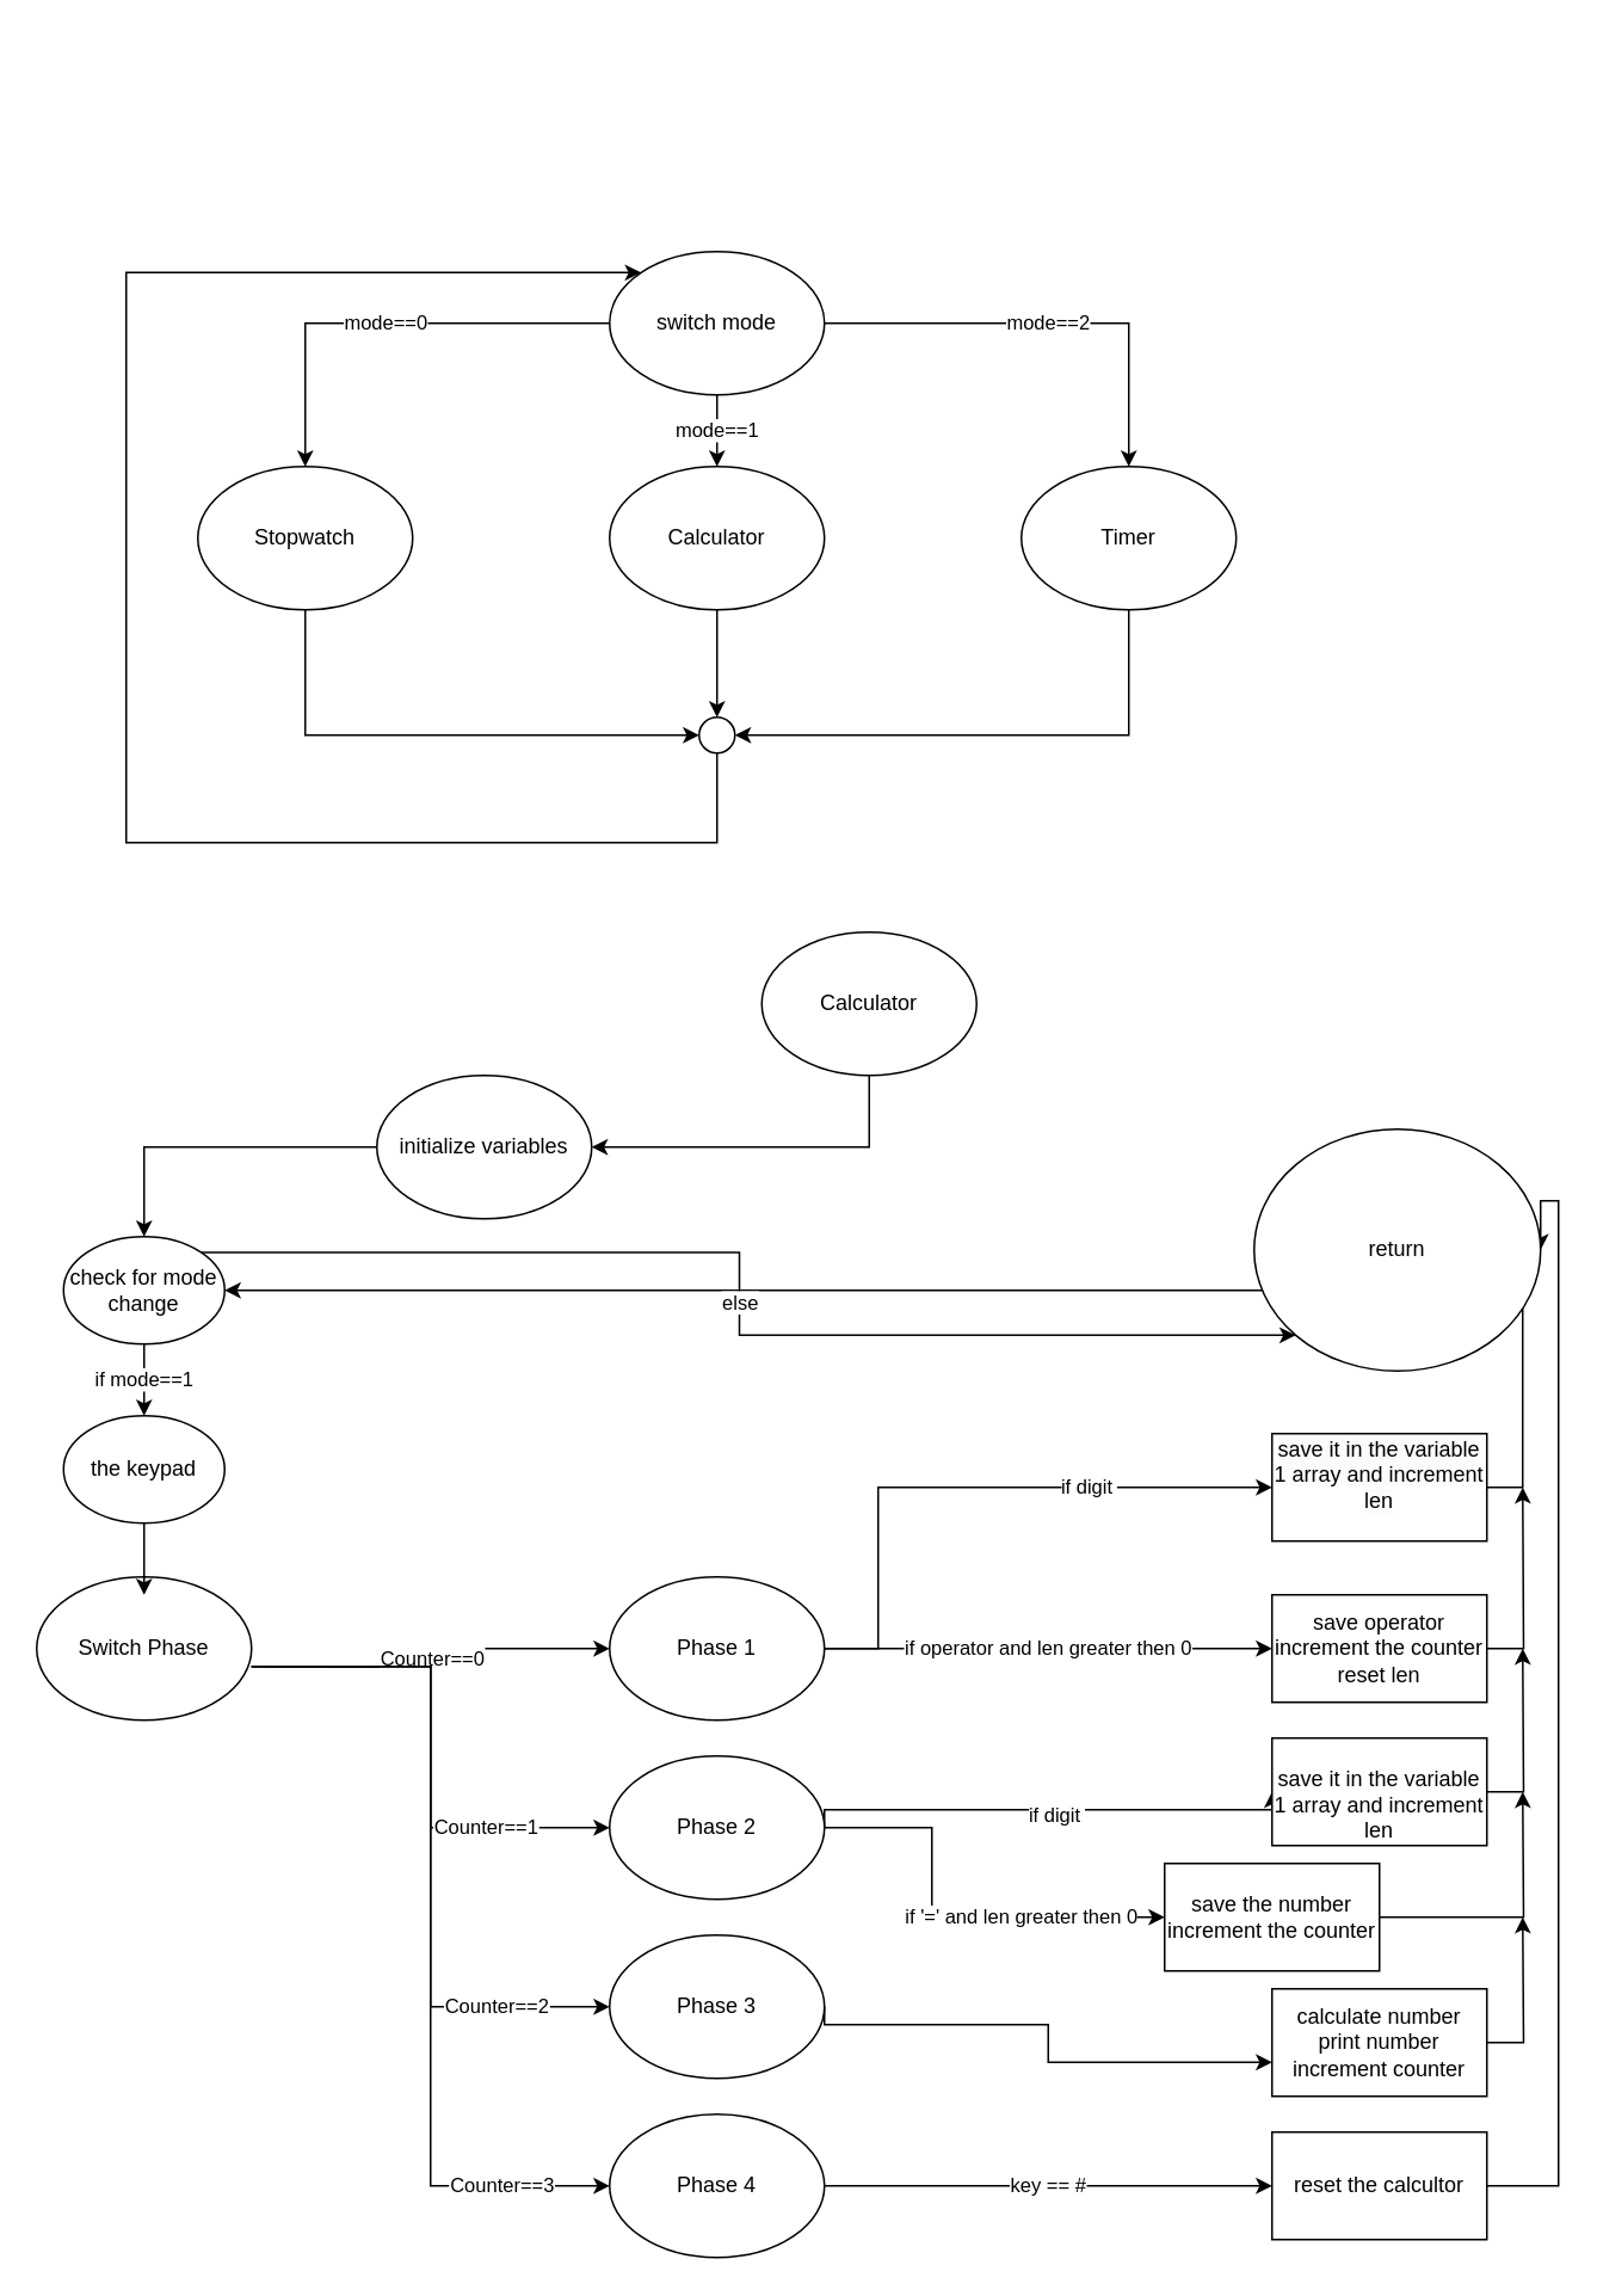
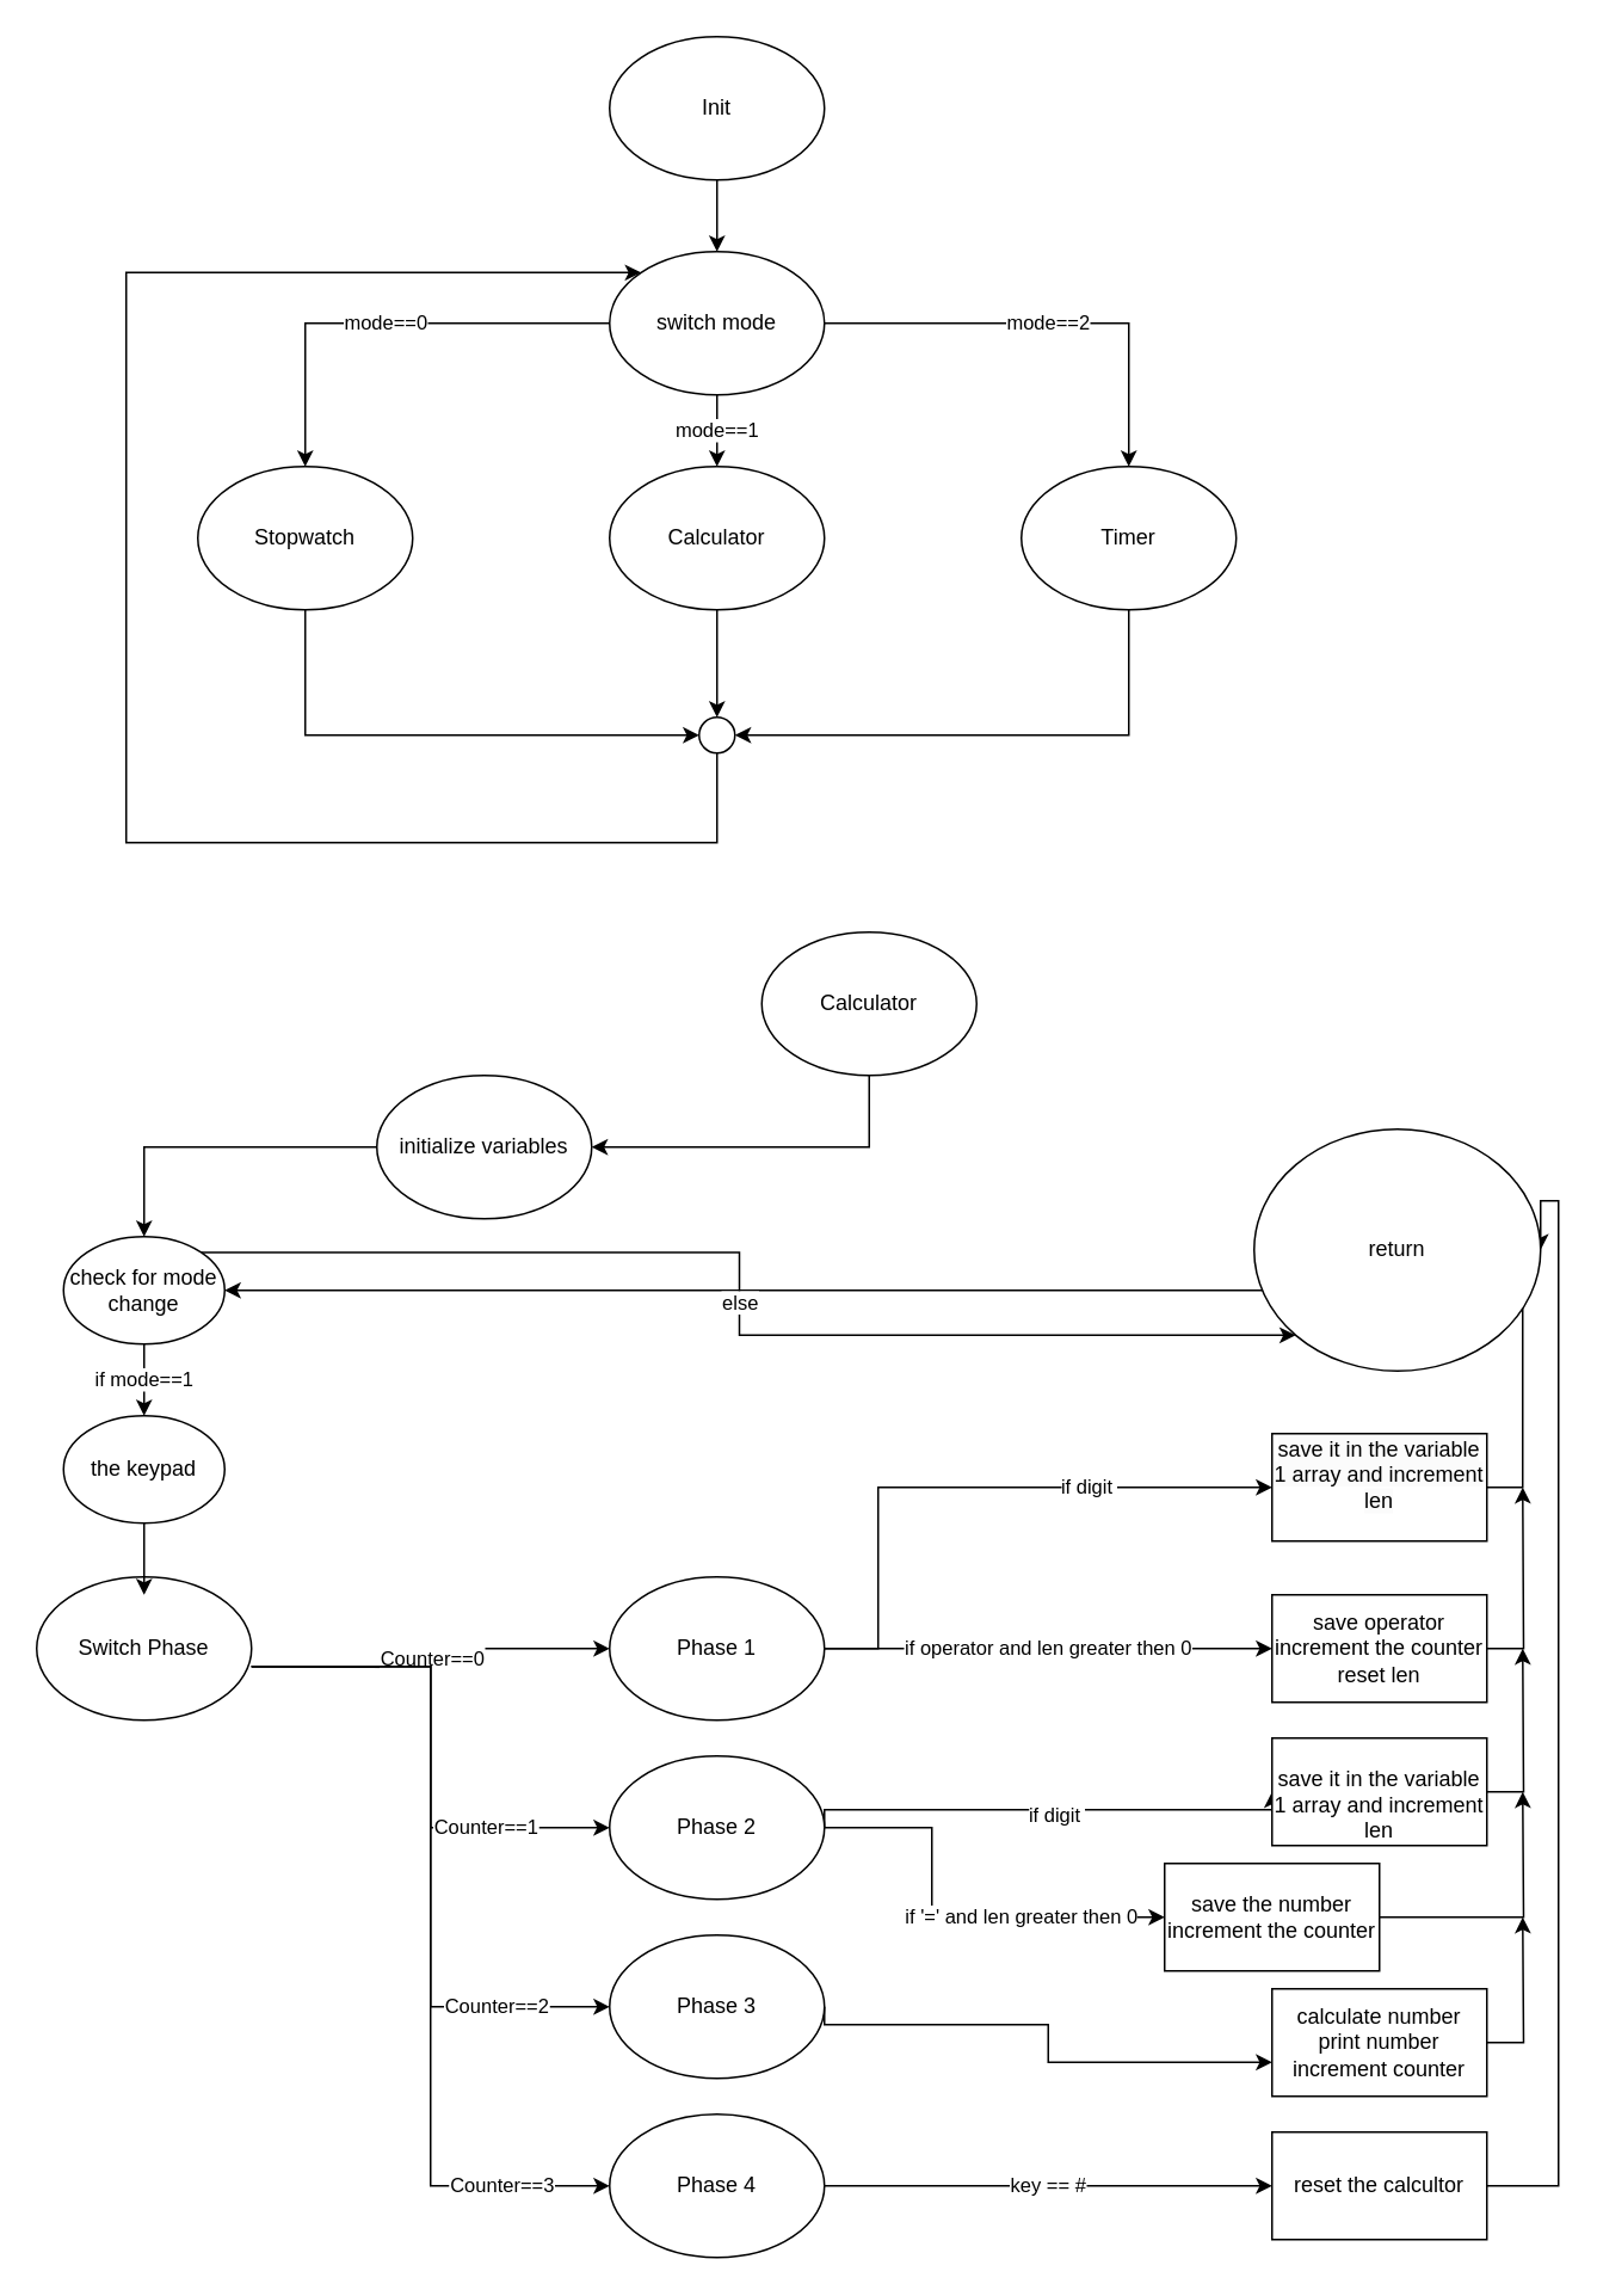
+ <mxCell id="3" value="Init" style="ellipse;whiteSpace=wrap;html=1;" vertex="1" parent="1"><mxGeometry x="340" y="20" width="120" height="80" as="geometry" /></mxCell>
+ <mxCell id="2" style="edgeStyle=orthogonalEdgeStyle;rounded=0;orthogonalLoop=1;jettySize=auto;html=1;" edge="1" parent="1" source="3" target="7"><mxGeometry relative="1" as="geometry"><mxPoint x="400" y="180" as="targetPoint" /></mxGeometry></mxCell>
